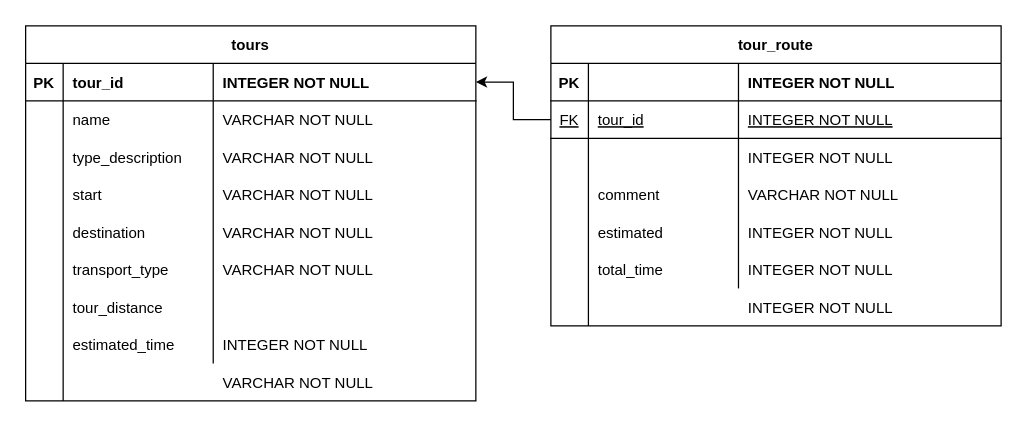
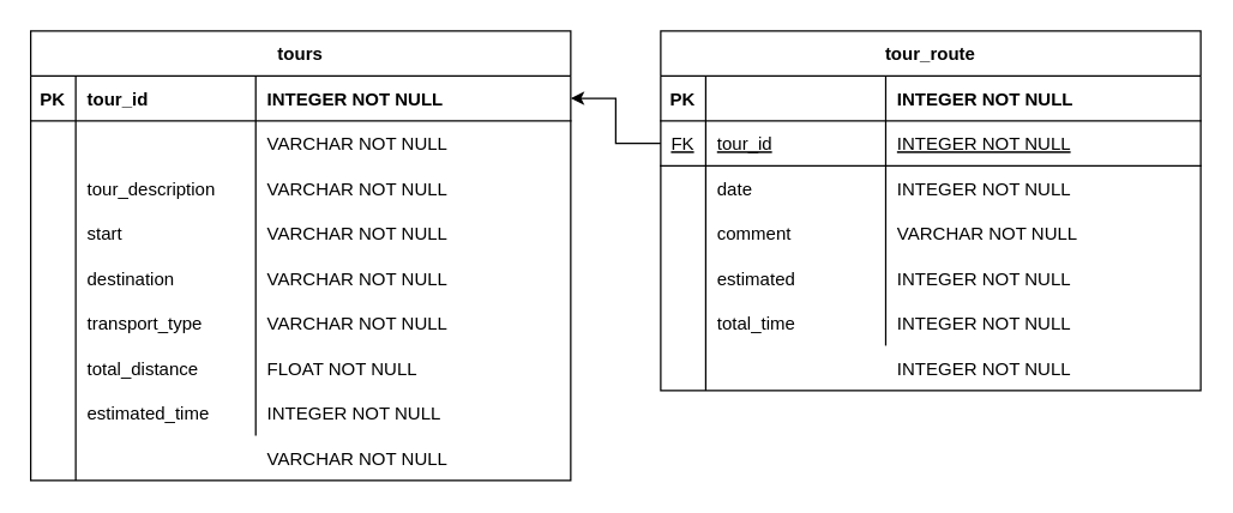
- <mxCell id="9" value="name" style="shape=partialRectangle;overflow=hidden;connectable=0;fillColor=none;top=0;left=0;bottom=0;right=0;align=left;spacingLeft=6;" parent="7" vertex="1"><mxGeometry x="30" width="120" height="30" as="geometry"><mxRectangle width="120" height="30" as="alternateBounds" /></mxGeometry></mxCell>
+ <mxCell id="48" value="date" style="shape=partialRectangle;overflow=hidden;connectable=0;fillColor=none;top=0;left=0;bottom=0;right=0;align=left;spacingLeft=6;" parent="46" vertex="1"><mxGeometry x="30" width="120" height="30" as="geometry"><mxRectangle width="120" height="30" as="alternateBounds" /></mxGeometry></mxCell>
- <mxCell id="13" value="type_description" style="shape=partialRectangle;overflow=hidden;connectable=0;fillColor=none;top=0;left=0;bottom=0;right=0;align=left;spacingLeft=6;" parent="11" vertex="1"><mxGeometry x="30" width="120" height="30" as="geometry"><mxRectangle width="120" height="30" as="alternateBounds" /></mxGeometry></mxCell>
+ <mxCell id="13" value="tour_description" style="shape=partialRectangle;overflow=hidden;connectable=0;fillColor=none;top=0;left=0;bottom=0;right=0;align=left;spacingLeft=6;" parent="11" vertex="1"><mxGeometry x="30" width="120" height="30" as="geometry"><mxRectangle width="120" height="30" as="alternateBounds" /></mxGeometry></mxCell>
+ <mxCell id="30" value="FLOAT NOT NULL" style="shape=partialRectangle;overflow=hidden;connectable=0;fillColor=none;top=0;left=0;bottom=0;right=0;align=left;spacingLeft=6;" parent="27" vertex="1"><mxGeometry x="150" width="210" height="30" as="geometry"><mxRectangle width="210" height="30" as="alternateBounds" /></mxGeometry></mxCell>
- <mxCell id="29" value="tour_distance" style="shape=partialRectangle;overflow=hidden;connectable=0;fillColor=none;top=0;left=0;bottom=0;right=0;align=left;spacingLeft=6;" parent="27" vertex="1"><mxGeometry x="30" width="120" height="30" as="geometry"><mxRectangle width="120" height="30" as="alternateBounds" /></mxGeometry></mxCell>
+ <mxCell id="29" value="total_distance" style="shape=partialRectangle;overflow=hidden;connectable=0;fillColor=none;top=0;left=0;bottom=0;right=0;align=left;spacingLeft=6;" parent="27" vertex="1"><mxGeometry x="30" width="120" height="30" as="geometry"><mxRectangle width="120" height="30" as="alternateBounds" /></mxGeometry></mxCell>
